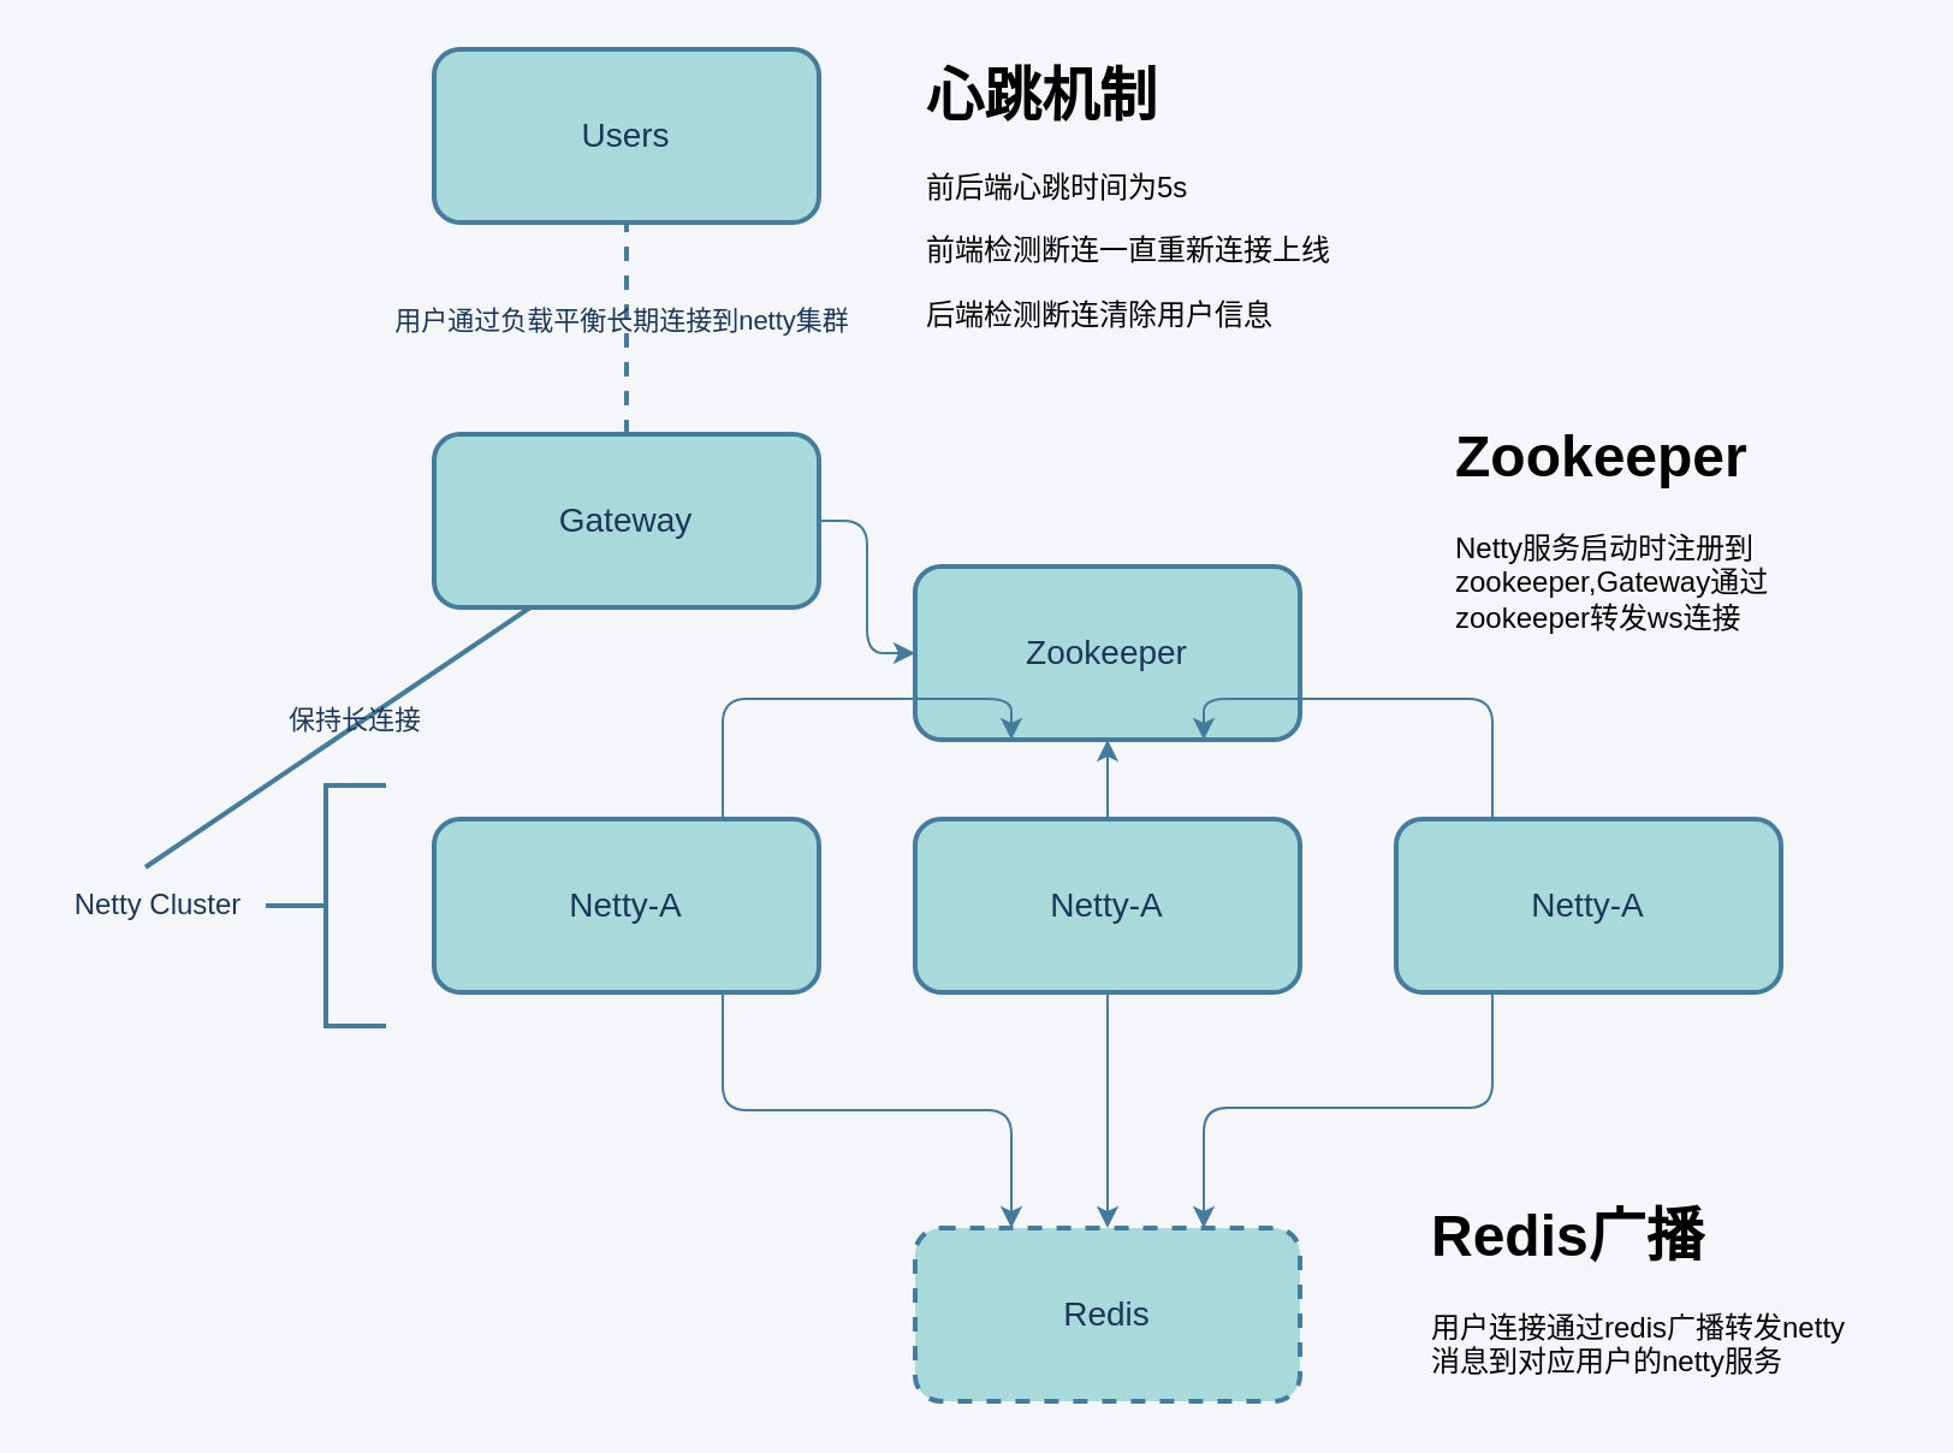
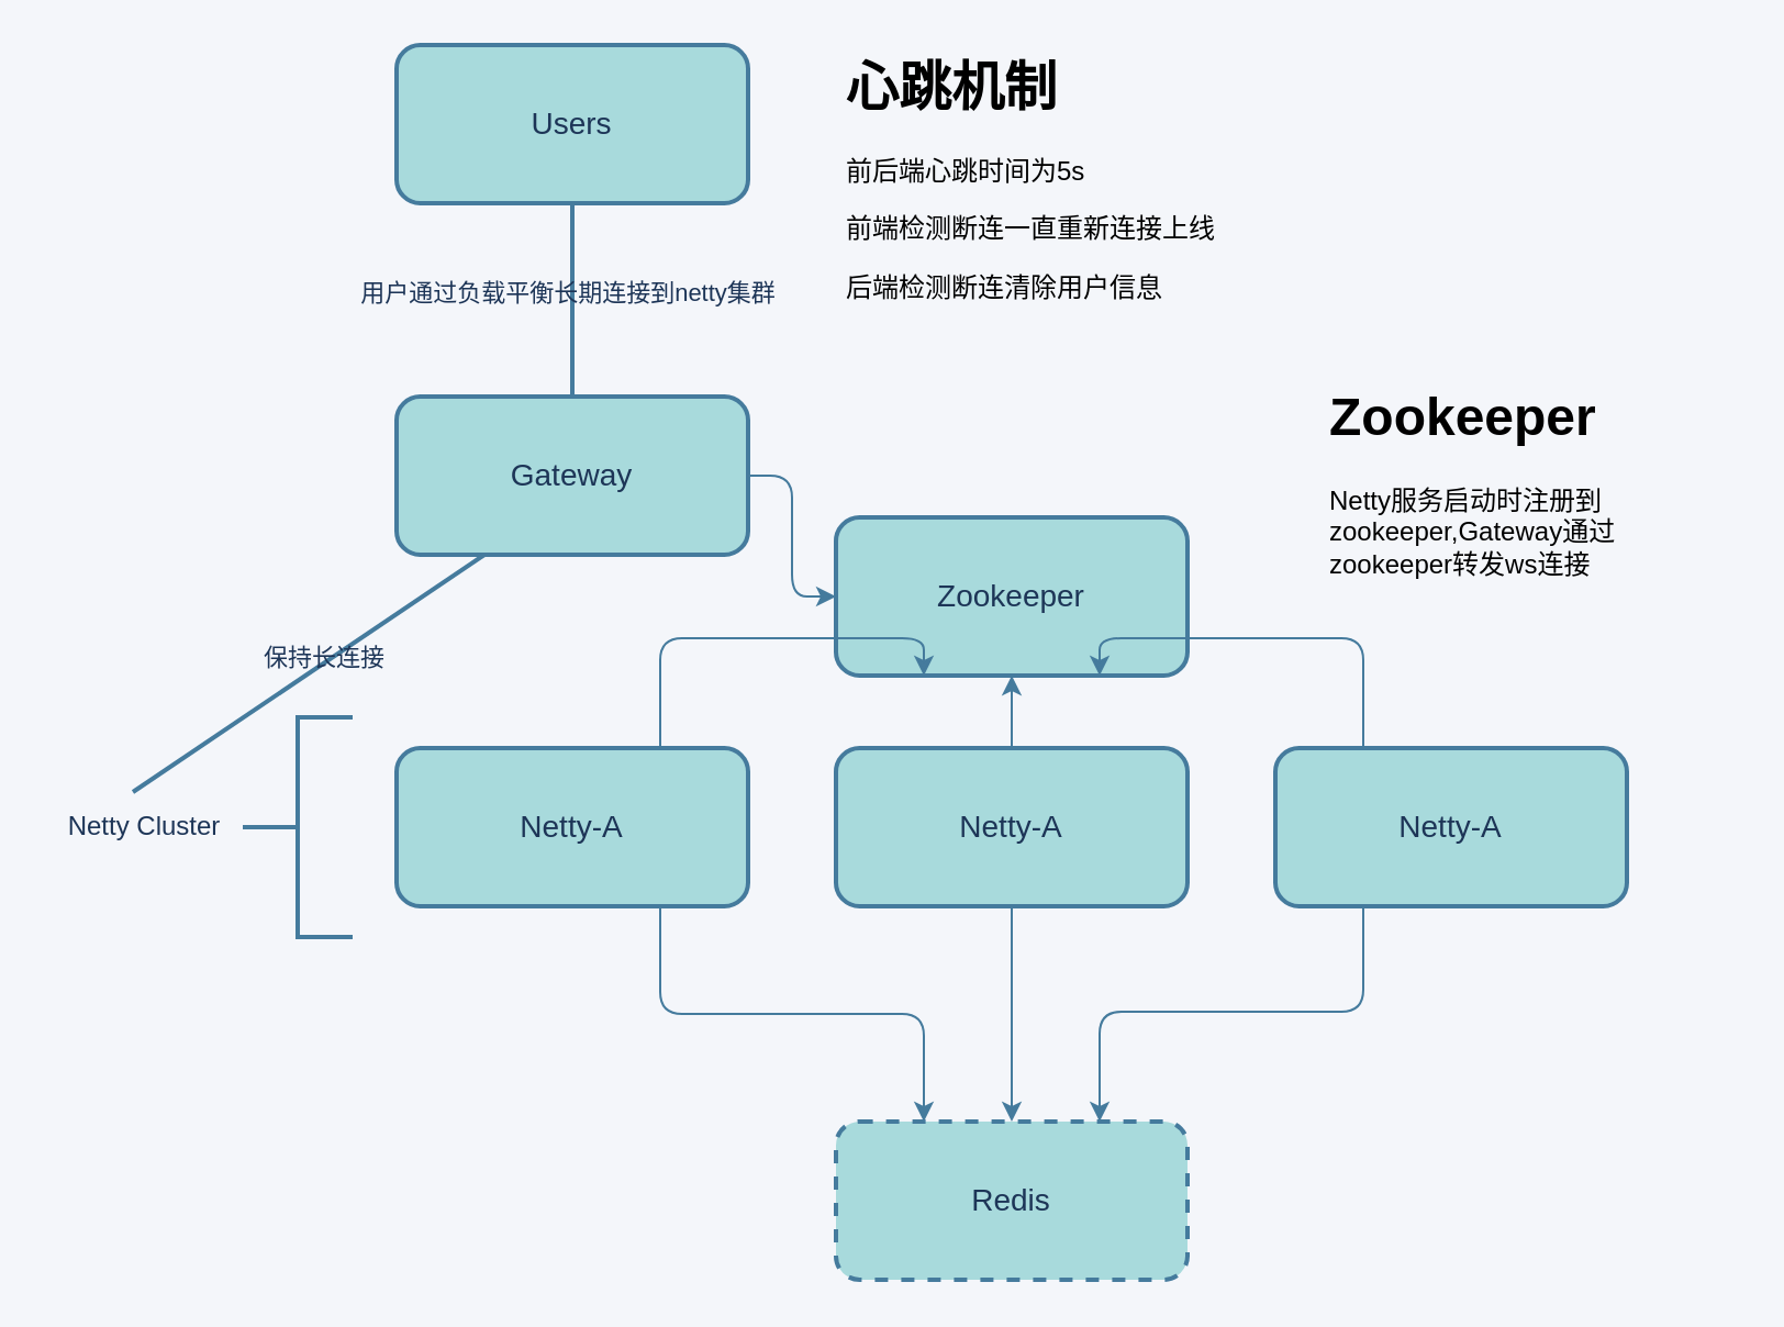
- <mxCell id="17" value="" style="spacingLeft=10;spacingRight=10;zwfType=line;endArrow=none;html=1;startSize=14;endSize=14;strokeLinecap=round;sourcePerimeterSpacing=8;targetPerimeterSpacing=8;strokeWidth=2;entryX=0.5;entryY=1;entryDx=0;entryDy=0;entryPerimeter=0;exitX=0.5;exitY=0;exitDx=0;exitDy=0;labelBackgroundColor=none;fontColor=default;strokeColor=#457B9D;rounded=1;dashed=1;" parent="1" source="4" target="19" edge="1"><mxGeometry width="160" height="10" relative="1" as="geometry"><mxPoint x="250" y="170" as="sourcePoint" /><mxPoint x="180" y="40" as="targetPoint" /></mxGeometry></mxCell>
+ <mxCell id="17" value="" style="spacingLeft=10;spacingRight=10;zwfType=line;endArrow=none;html=1;startSize=14;endSize=14;strokeLinecap=round;sourcePerimeterSpacing=8;targetPerimeterSpacing=8;strokeWidth=2;entryX=0.5;entryY=1;entryDx=0;entryDy=0;entryPerimeter=0;exitX=0.5;exitY=0;exitDx=0;exitDy=0;labelBackgroundColor=none;fontColor=default;strokeColor=#457B9D;rounded=1;" parent="1" source="4" target="19" edge="1"><mxGeometry width="160" height="10" relative="1" as="geometry"><mxPoint x="250" y="170" as="sourcePoint" /><mxPoint x="180" y="40" as="targetPoint" /></mxGeometry></mxCell>
- <mxCell id="23" value="&lt;h1&gt;Redis广播&lt;/h1&gt;&lt;p&gt;用户连接通过redis广播转发netty消息到对应用户的netty服务&lt;/p&gt;" style="text;html=1;strokeColor=none;fillColor=none;spacing=5;spacingTop=-20;whiteSpace=wrap;overflow=hidden;rounded=0;" vertex="1" parent="1"><mxGeometry x="590" y="494" width="190" height="88" as="geometry" /></mxCell>
